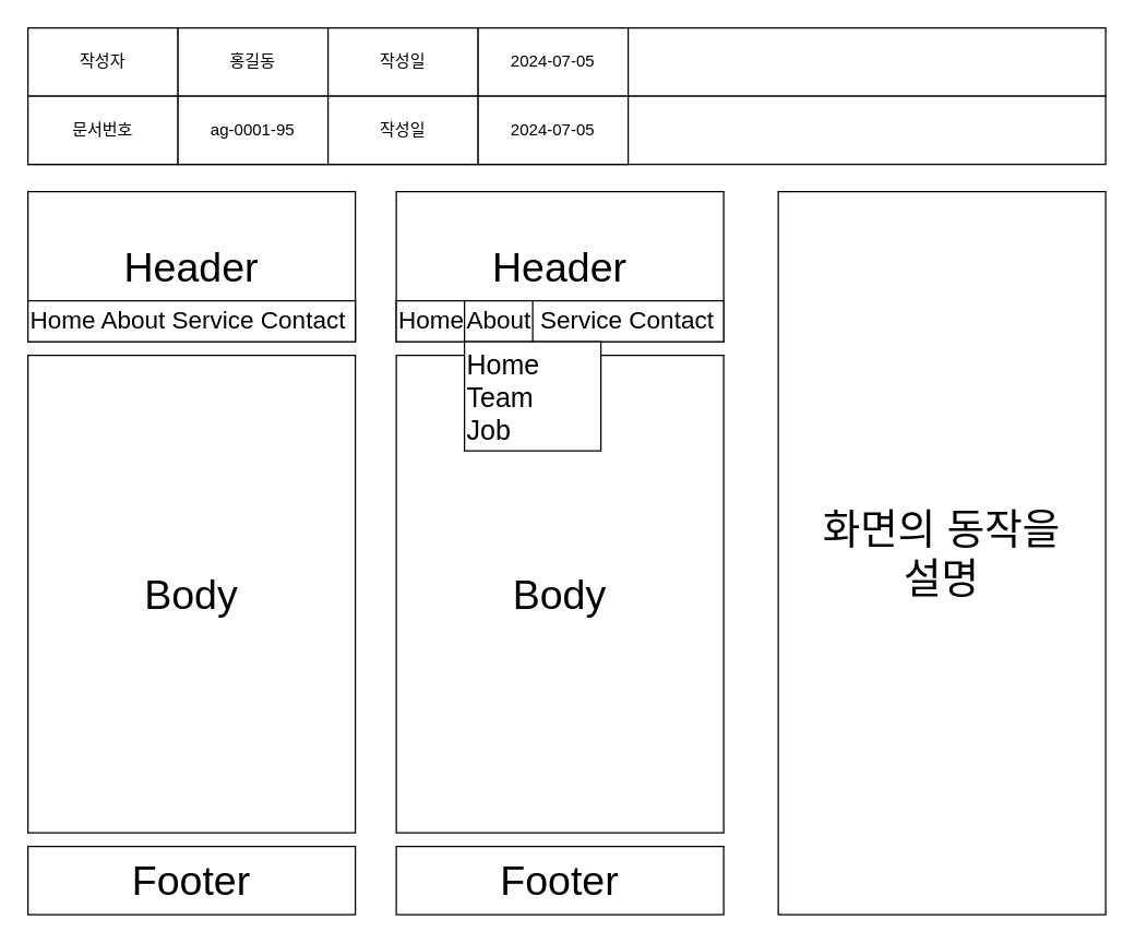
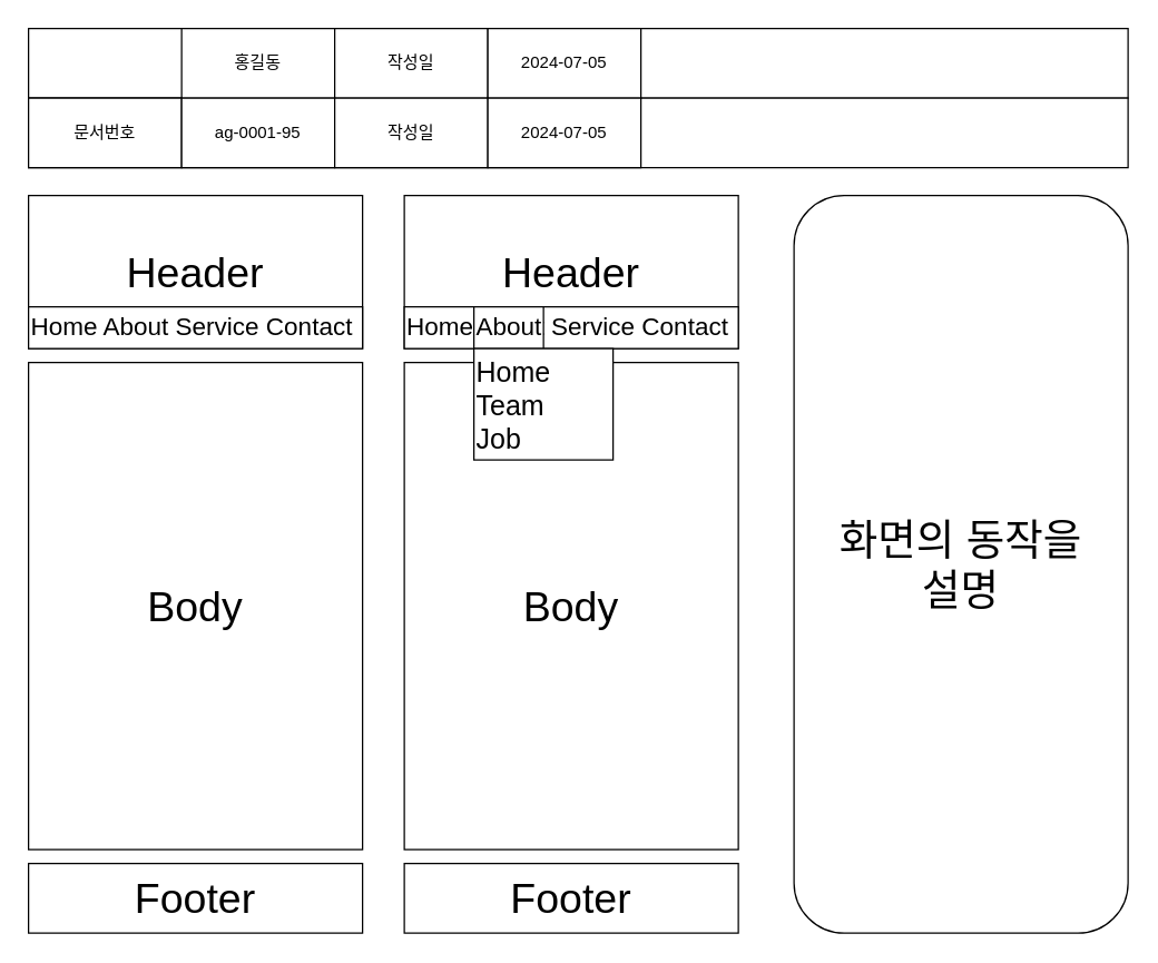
- <mxCell id="14" value="작성자" style="rounded=0;whiteSpace=wrap;html=1;" vertex="1" parent="1"><mxGeometry width="110" height="50" as="geometry" x="20" y="20" /></mxCell>
- <mxCell id="22" value="&lt;span style=&quot;font-size: 30px;&quot;&gt;화면의 동작을&lt;/span&gt;&lt;div&gt;&lt;span style=&quot;font-size: 30px;&quot;&gt;설명&lt;/span&gt;&lt;/div&gt;" style="rounded=0;whiteSpace=wrap;html=1;" vertex="1" parent="1"><mxGeometry x="570" y="140" width="240" height="530" as="geometry" /></mxCell>
+ <mxCell id="22" value="&lt;span style=&quot;font-size: 30px;&quot;&gt;화면의 동작을&lt;/span&gt;&lt;div&gt;&lt;span style=&quot;font-size: 30px;&quot;&gt;설명&lt;/span&gt;&lt;/div&gt;" style="whiteSpace=wrap;html=1;rounded=1;" vertex="1" parent="1"><mxGeometry x="570" y="140" width="240" height="530" as="geometry" /></mxCell>
